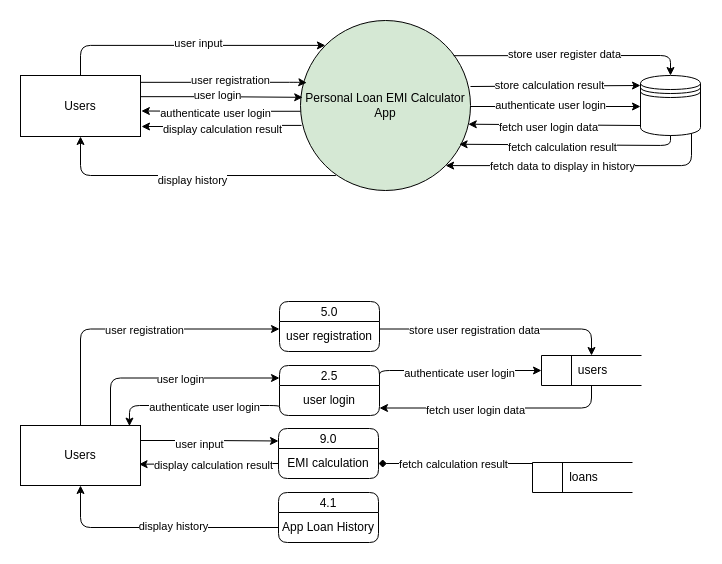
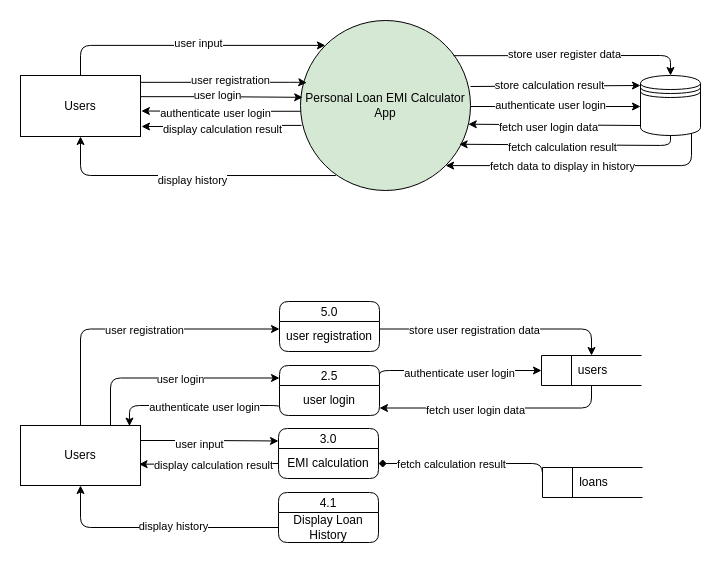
- <mxCell id="46" value="9.0" style="swimlane;fontStyle=0;childLayout=stackLayout;horizontal=1;startSize=20;fillColor=#ffffff;horizontalStack=0;resizeParent=1;resizeParentMax=0;resizeLast=0;collapsible=0;marginBottom=0;swimlaneFillColor=#ffffff;rounded=1;swimlaneLine=1;" vertex="1" parent="1"><mxGeometry x="278" y="428" width="100" height="50" as="geometry" /></mxCell>
+ <mxCell id="46" value="3.0" style="swimlane;fontStyle=0;childLayout=stackLayout;horizontal=1;startSize=20;fillColor=#ffffff;horizontalStack=0;resizeParent=1;resizeParentMax=0;resizeLast=0;collapsible=0;marginBottom=0;swimlaneFillColor=#ffffff;rounded=1;swimlaneLine=1;" vertex="1" parent="1"><mxGeometry x="278" y="428" width="100" height="50" as="geometry" /></mxCell>
- <mxCell id="43" value="loans" style="html=1;dashed=0;whiteSpace=wrap;shape=mxgraph.dfd.dataStoreID;align=center;spacingLeft=3;points=[[0,0],[0.5,0],[1,0],[0,0.5],[1,0.5],[0,1],[0.5,1],[1,1]];" vertex="1" parent="1"><mxGeometry x="532" y="462" width="100" height="30" as="geometry" /></mxCell>
+ <mxCell id="43" value="loans" style="html=1;dashed=0;whiteSpace=wrap;shape=mxgraph.dfd.dataStoreID;align=center;spacingLeft=3;points=[[0,0],[0.5,0],[1,0],[0,0.5],[1,0.5],[0,1],[0.5,1],[1,1]];" vertex="1" parent="1"><mxGeometry x="542" y="467" width="100" height="30" as="geometry" /></mxCell>
- <mxCell id="49" value="App Loan History" style="text;html=1;align=center;verticalAlign=middle;whiteSpace=wrap;rounded=0;" vertex="1" parent="48"><mxGeometry y="20" width="100" height="30" as="geometry" /></mxCell>
+ <mxCell id="49" value="Display Loan History" style="text;html=1;align=center;verticalAlign=middle;whiteSpace=wrap;rounded=0;" vertex="1" parent="48"><mxGeometry y="20" width="100" height="30" as="geometry" /></mxCell>
